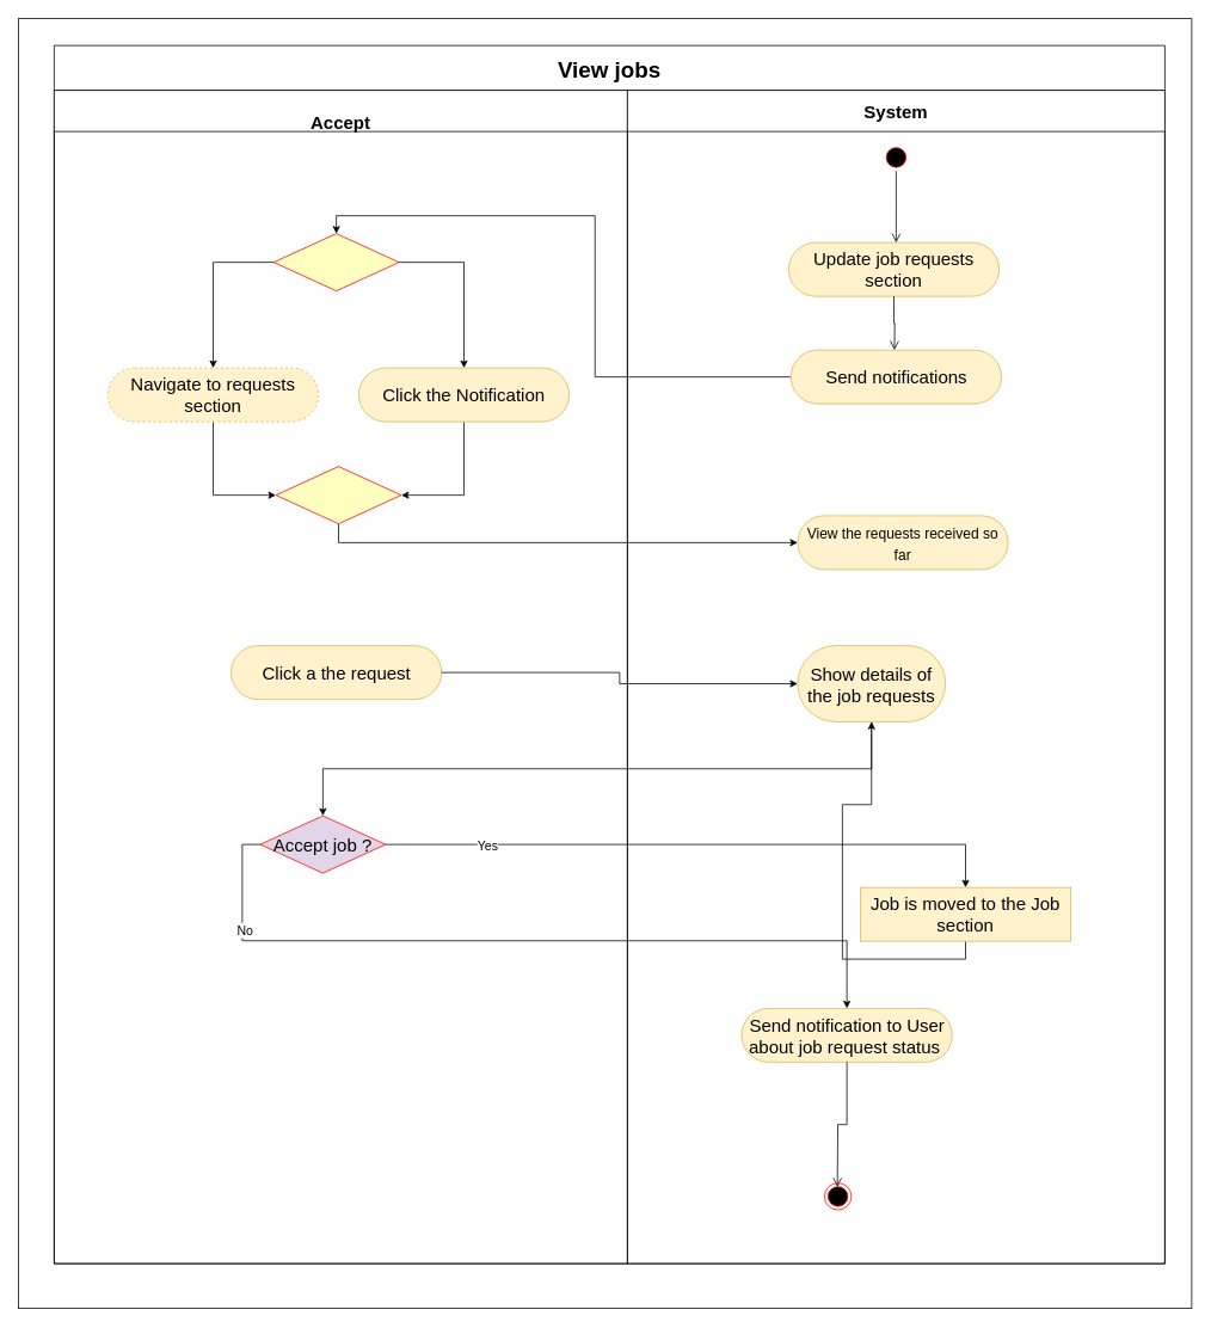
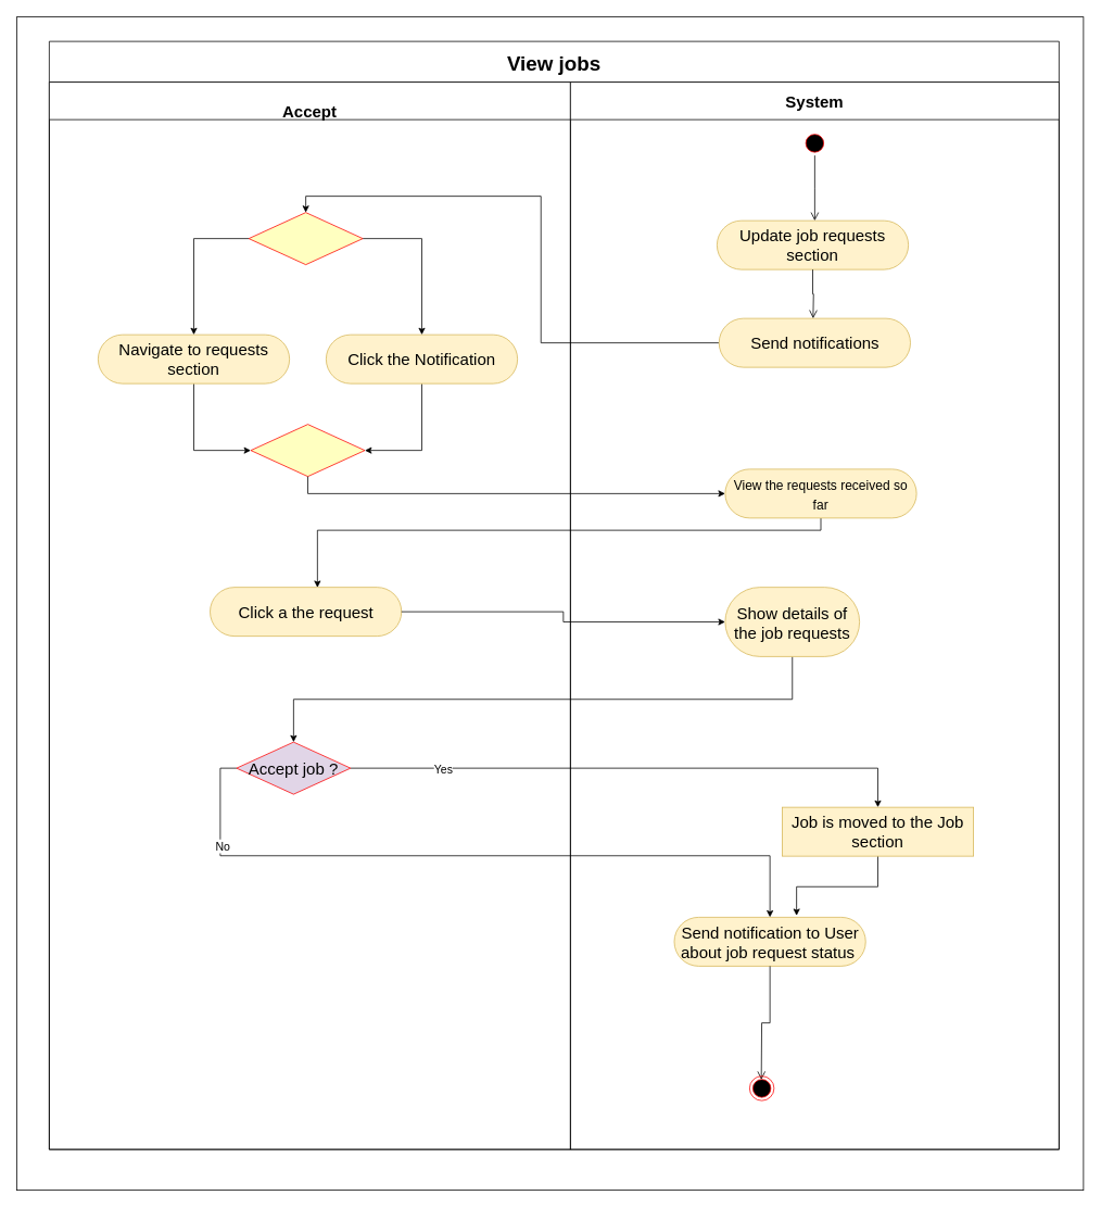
- <mxCell id="5" value="Navigate to requests section" style="rounded=1;whiteSpace=wrap;html=1;fontSize=20;arcSize=50;fillColor=#fff2cc;strokeColor=#d6b656;dashed=1;" vertex="1" parent="3"><mxGeometry x="60" y="310" width="235" height="60" as="geometry" /></mxCell>
+ <mxCell id="5" value="Navigate to requests section" style="rounded=1;whiteSpace=wrap;html=1;fontSize=20;arcSize=50;fillColor=#fff2cc;strokeColor=#d6b656;" vertex="1" parent="3"><mxGeometry x="60" y="310" width="235" height="60" as="geometry" /></mxCell>
+ <mxCell id="16" style="edgeStyle=orthogonalEdgeStyle;rounded=0;orthogonalLoop=1;jettySize=auto;html=1;exitX=0.5;exitY=1;exitDx=0;exitDy=0;entryX=0.561;entryY=0.006;entryDx=0;entryDy=0;entryPerimeter=0;" edge="1" parent="2" source="29" target="12"><mxGeometry relative="1" as="geometry"><Array as="points"><mxPoint x="947" y="600" /><mxPoint x="329" y="600" /></Array></mxGeometry></mxCell>
- <mxCell id="31" style="edgeStyle=orthogonalEdgeStyle;rounded=0;orthogonalLoop=1;jettySize=auto;html=1;exitX=0.5;exitY=1;exitDx=0;exitDy=0;fontSize=14;" edge="1" parent="23" source="32" target="30"><mxGeometry relative="1" as="geometry" /></mxCell>
+ <mxCell id="31" style="edgeStyle=orthogonalEdgeStyle;rounded=0;orthogonalLoop=1;jettySize=auto;html=1;exitX=0.5;exitY=1;exitDx=0;exitDy=0;entryX=0.639;entryY=-0.033;entryDx=0;entryDy=0;entryPerimeter=0;fontSize=14;" edge="1" parent="23" source="32" target="33"><mxGeometry relative="1" as="geometry" /></mxCell>
